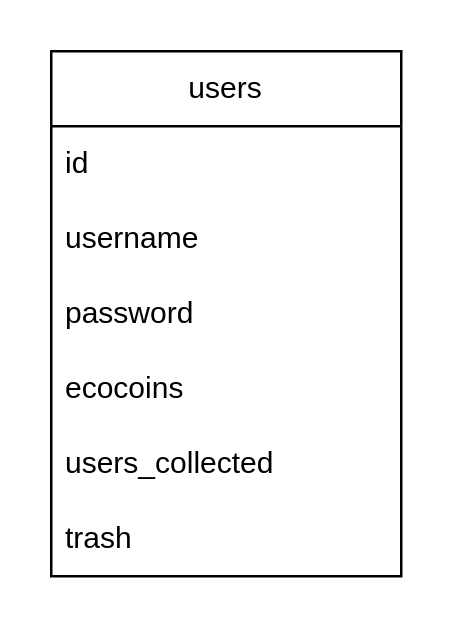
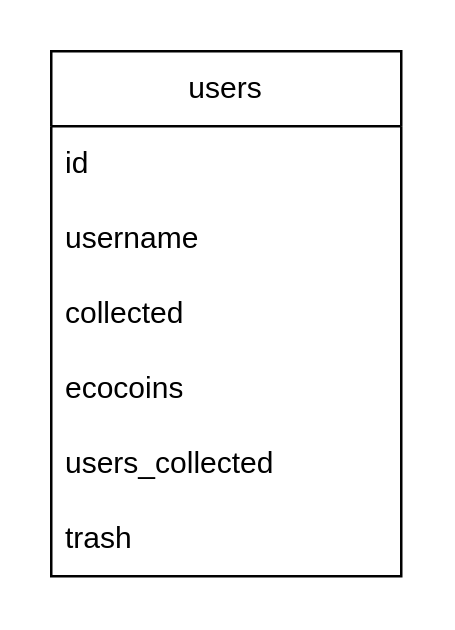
- <mxCell id="5" value="password" style="text;strokeColor=none;fillColor=none;align=left;verticalAlign=middle;spacingLeft=4;spacingRight=4;overflow=hidden;points=[[0,0.5],[1,0.5]];portConstraint=eastwest;rotatable=0;whiteSpace=wrap;html=1;" vertex="1" parent="2"><mxGeometry y="90" width="140" height="30" as="geometry" /></mxCell>
+ <mxCell id="5" value="collected" style="text;strokeColor=none;fillColor=none;align=left;verticalAlign=middle;spacingLeft=4;spacingRight=4;overflow=hidden;points=[[0,0.5],[1,0.5]];portConstraint=eastwest;rotatable=0;whiteSpace=wrap;html=1;" vertex="1" parent="2"><mxGeometry y="90" width="140" height="30" as="geometry" /></mxCell>
